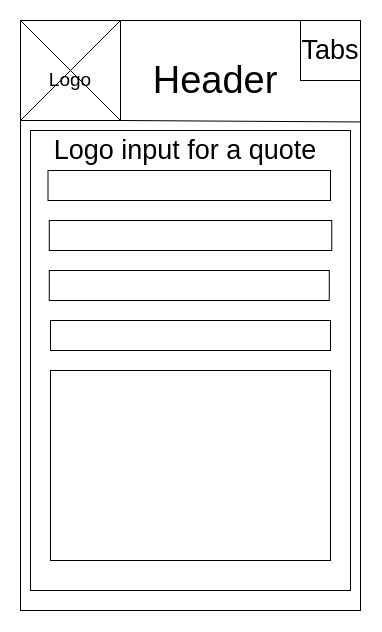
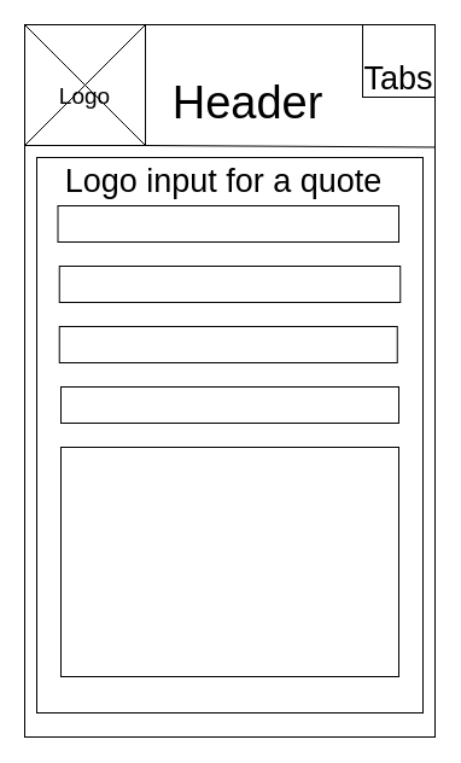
- <mxCell id="4" value="&lt;font style=&quot;font-size: 27px&quot;&gt;Tabs&lt;/font&gt;" style="text;html=1;strokeColor=none;fillColor=none;align=center;verticalAlign=middle;whiteSpace=wrap;rounded=0;" parent="1" vertex="1"><mxGeometry x="310" y="40" width="40" height="20" as="geometry" /></mxCell>
+ <mxCell id="4" value="&lt;font style=&quot;font-size: 27px&quot;&gt;Tabs&lt;/font&gt;" style="text;html=1;strokeColor=none;fillColor=none;align=center;verticalAlign=middle;whiteSpace=wrap;rounded=0;" parent="1" vertex="1"><mxGeometry x="310" y="55" width="40" height="20" as="geometry" /></mxCell>
- <mxCell id="9" value="&lt;font style=&quot;font-size: 38px&quot;&gt;Header&lt;/font&gt;" style="text;html=1;strokeColor=none;fillColor=none;align=center;verticalAlign=middle;whiteSpace=wrap;rounded=0;" parent="1" vertex="1"><mxGeometry x="160" y="70" width="110" height="20" as="geometry" /></mxCell>
+ <mxCell id="9" value="&lt;font style=&quot;font-size: 38px&quot;&gt;Header&lt;/font&gt;" style="text;html=1;strokeColor=none;fillColor=none;align=center;verticalAlign=middle;whiteSpace=wrap;rounded=0;" parent="1" vertex="1"><mxGeometry x="150" y="75" width="110" height="20" as="geometry" /></mxCell>
